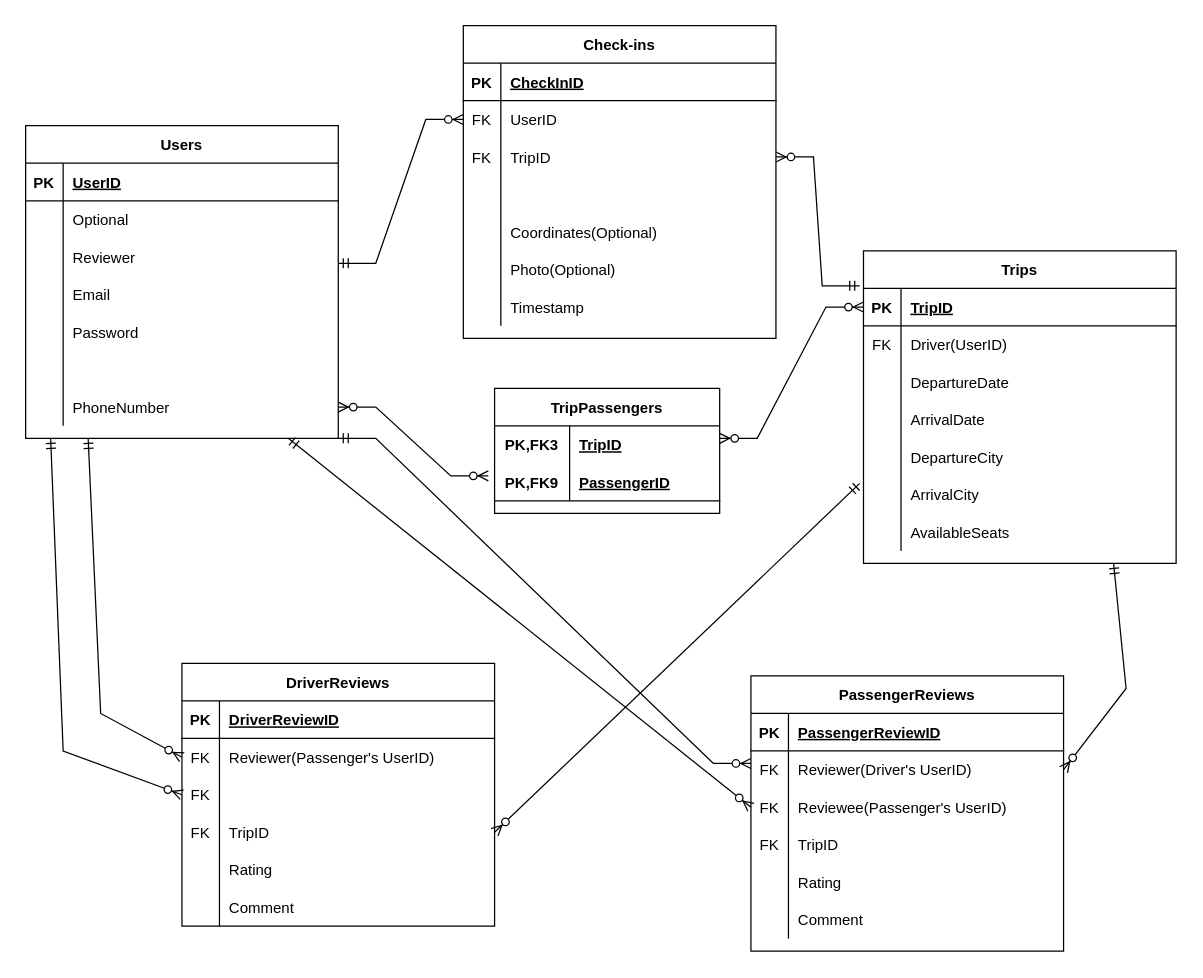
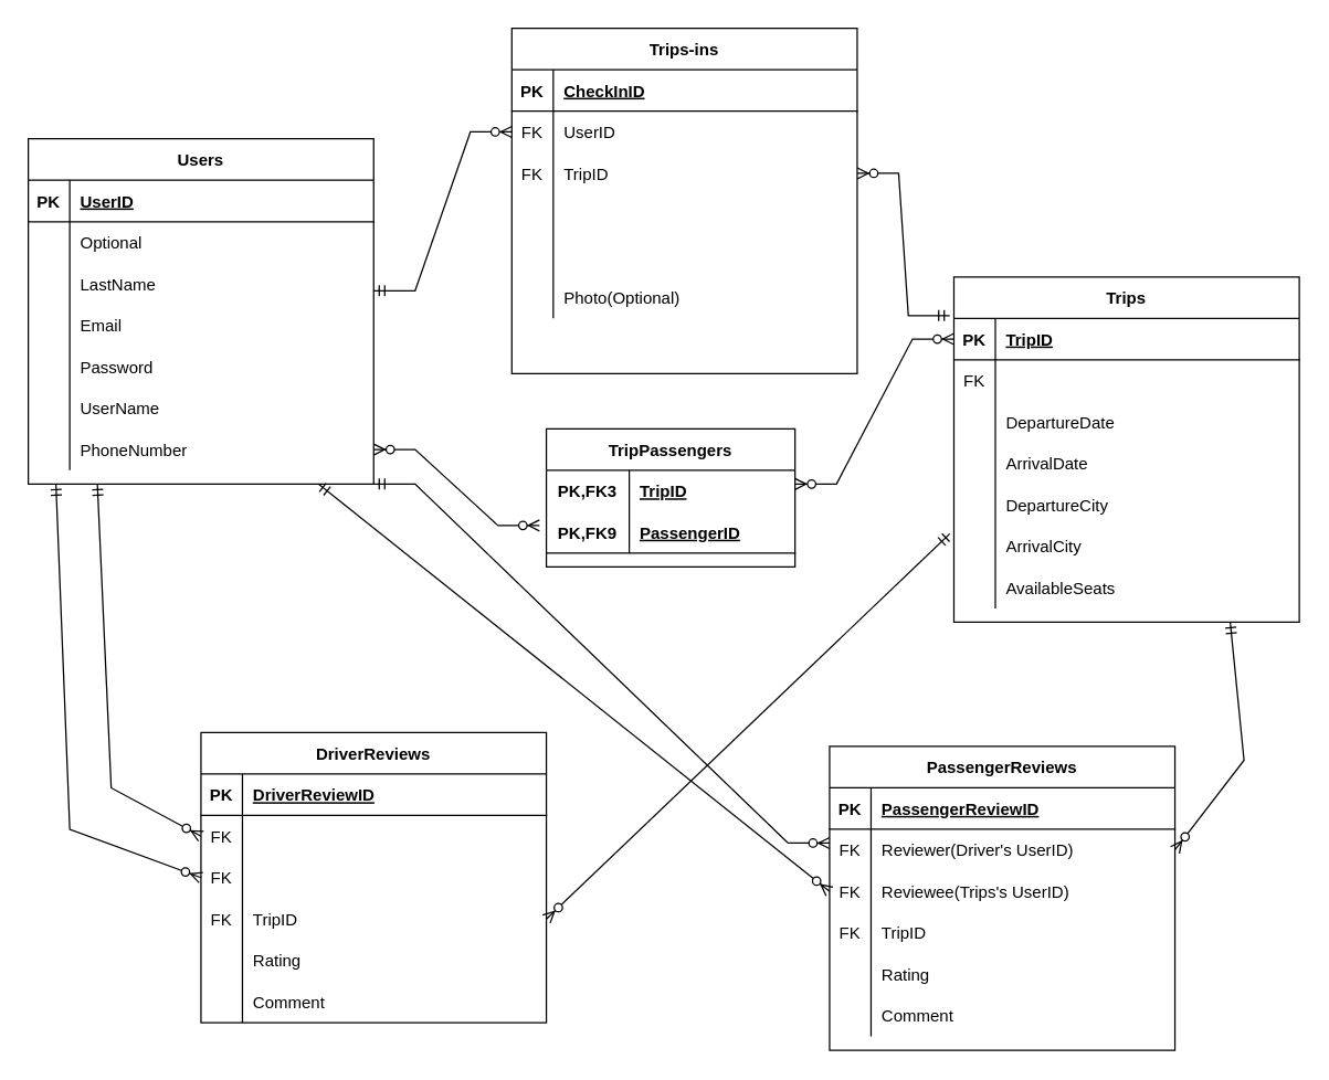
- <mxCell id="90" value="Check-ins" style="shape=table;startSize=30;container=1;collapsible=1;childLayout=tableLayout;fixedRows=1;rowLines=0;fontStyle=1;align=center;resizeLast=1;" parent="1" vertex="1"><mxGeometry x="370" y="20" width="250" height="250" as="geometry" /></mxCell>
+ <mxCell id="90" value="Trips-ins" style="shape=table;startSize=30;container=1;collapsible=1;childLayout=tableLayout;fixedRows=1;rowLines=0;fontStyle=1;align=center;resizeLast=1;" parent="1" vertex="1"><mxGeometry x="370" y="20" width="250" height="250" as="geometry" /></mxCell>
- <mxCell id="104" value="Coordinates(Optional)" style="shape=partialRectangle;overflow=hidden;connectable=0;fillColor=none;top=0;left=0;bottom=0;right=0;align=left;spacingLeft=6;" parent="102" vertex="1"><mxGeometry x="30" width="220" height="30" as="geometry"><mxRectangle width="220" height="30" as="alternateBounds" /></mxGeometry></mxCell>
- <mxCell id="11" value="Reviewer" style="shape=partialRectangle;overflow=hidden;connectable=0;fillColor=none;top=0;left=0;bottom=0;right=0;align=left;spacingLeft=6;" parent="9" vertex="1"><mxGeometry x="30" width="220" height="30" as="geometry"><mxRectangle width="220" height="30" as="alternateBounds" /></mxGeometry></mxCell>
+ <mxCell id="11" value="LastName" style="shape=partialRectangle;overflow=hidden;connectable=0;fillColor=none;top=0;left=0;bottom=0;right=0;align=left;spacingLeft=6;" parent="9" vertex="1"><mxGeometry x="30" width="220" height="30" as="geometry"><mxRectangle width="220" height="30" as="alternateBounds" /></mxGeometry></mxCell>
- <mxCell id="110" value="Timestamp" style="shape=partialRectangle;overflow=hidden;connectable=0;fillColor=none;top=0;left=0;bottom=0;right=0;align=left;spacingLeft=6;" parent="108" vertex="1"><mxGeometry x="30" width="220" height="30" as="geometry"><mxRectangle width="220" height="30" as="alternateBounds" /></mxGeometry></mxCell>
- <mxCell id="30" value="Driver(UserID)" style="shape=partialRectangle;overflow=hidden;connectable=0;fillColor=none;top=0;left=0;bottom=0;right=0;align=left;spacingLeft=6;" parent="28" vertex="1"><mxGeometry x="30" width="220" height="30" as="geometry"><mxRectangle width="220" height="30" as="alternateBounds" /></mxGeometry></mxCell>
+ <mxCell id="20" value="UserName" style="shape=partialRectangle;overflow=hidden;connectable=0;fillColor=none;top=0;left=0;bottom=0;right=0;align=left;spacingLeft=6;" parent="18" vertex="1"><mxGeometry x="30" width="220" height="30" as="geometry"><mxRectangle width="220" height="30" as="alternateBounds" /></mxGeometry></mxCell>
- <mxCell id="59" value="Reviewer(Passenger's UserID)" style="shape=partialRectangle;overflow=hidden;connectable=0;fillColor=none;top=0;left=0;bottom=0;right=0;align=left;spacingLeft=6;" parent="57" vertex="1"><mxGeometry x="30" width="220" height="30" as="geometry"><mxRectangle width="220" height="30" as="alternateBounds" /></mxGeometry></mxCell>
- <mxCell id="80" value="Reviewee(Passenger's UserID)" style="shape=partialRectangle;overflow=hidden;connectable=0;fillColor=none;top=0;left=0;bottom=0;right=0;align=left;spacingLeft=6;" parent="78" vertex="1"><mxGeometry x="30" width="220" height="30" as="geometry"><mxRectangle width="220" height="30" as="alternateBounds" /></mxGeometry></mxCell>
+ <mxCell id="80" value="Reviewee(Trips's UserID)" style="shape=partialRectangle;overflow=hidden;connectable=0;fillColor=none;top=0;left=0;bottom=0;right=0;align=left;spacingLeft=6;" parent="78" vertex="1"><mxGeometry x="30" width="220" height="30" as="geometry"><mxRectangle width="220" height="30" as="alternateBounds" /></mxGeometry></mxCell>
